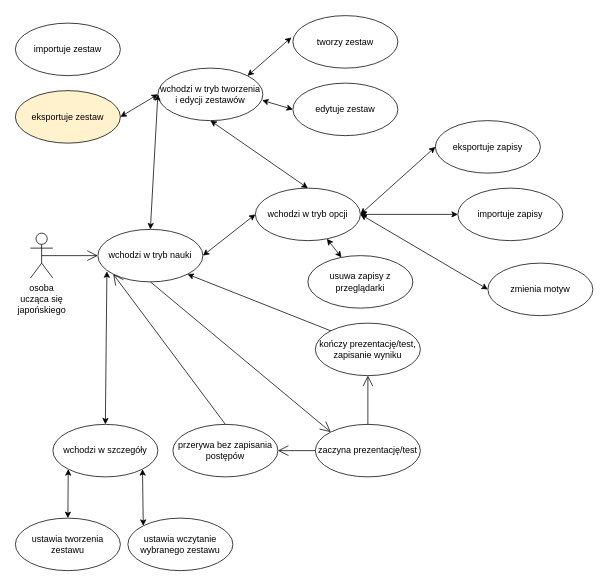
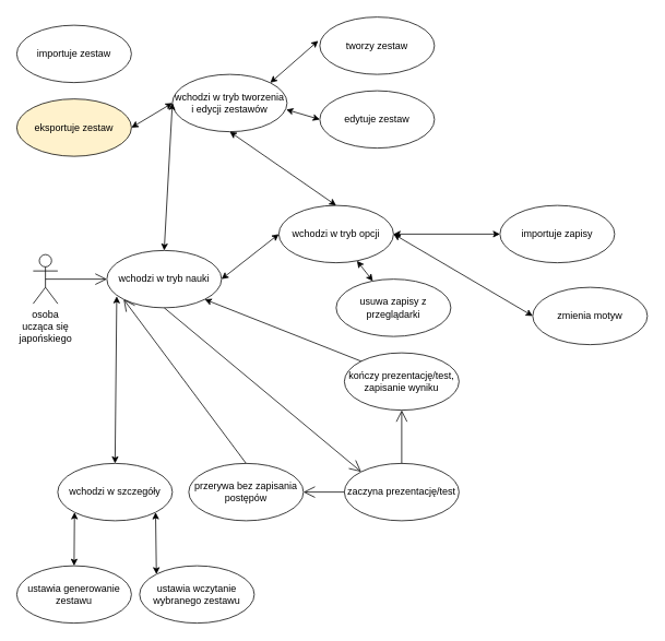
- <mxCell id="31" value="eksportuje zapisy" style="ellipse;whiteSpace=wrap;html=1;" vertex="1" parent="1"><mxGeometry x="580" y="160" width="140" height="70" as="geometry" /></mxCell>
- <mxCell id="37" value="" style="endArrow=classic;startArrow=classic;html=1;entryX=0;entryY=0.5;entryDx=0;entryDy=0;exitX=1;exitY=0.5;exitDx=0;exitDy=0;" edge="1" parent="1" source="4" target="31"><mxGeometry width="50" height="50" relative="1" as="geometry"><mxPoint x="250" y="290" as="sourcePoint" /><mxPoint x="300" y="240" as="targetPoint" /></mxGeometry></mxCell>
- <mxCell id="13" value="ustawia tworzenia zestawu" style="ellipse;whiteSpace=wrap;html=1;" vertex="1" parent="1"><mxGeometry x="20" y="690" width="140" height="70" as="geometry" /></mxCell>
+ <mxCell id="13" value="ustawia generowanie zestawu" style="ellipse;whiteSpace=wrap;html=1;" vertex="1" parent="1"><mxGeometry x="20" y="690" width="140" height="70" as="geometry" /></mxCell>
